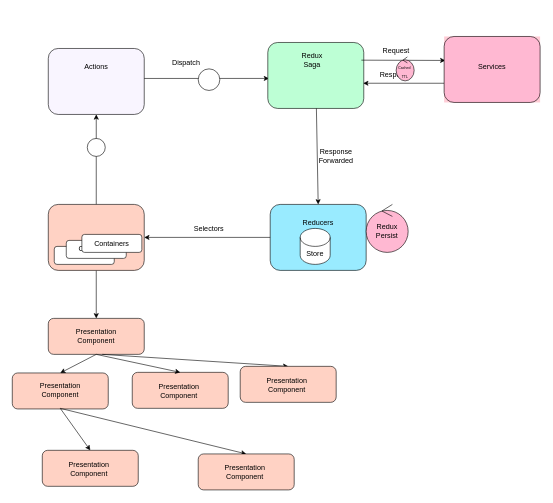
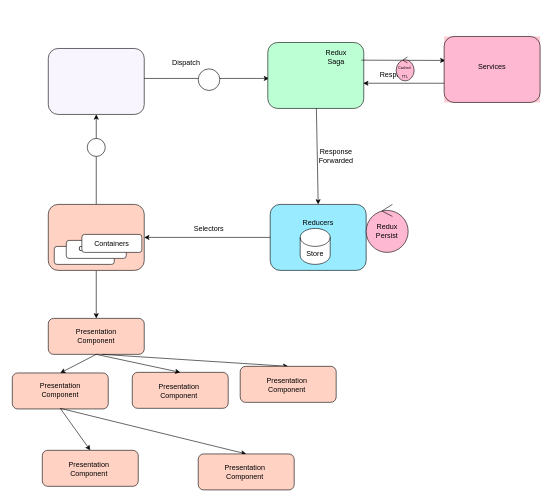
- <mxCell id="28" value="Request" style="text;html=1;strokeColor=none;fillColor=none;align=center;verticalAlign=middle;whiteSpace=wrap;rounded=0;" parent="1" vertex="1"><mxGeometry x="640" y="74" width="40" height="20" as="geometry" /></mxCell>
- <mxCell id="18" value="Redux Saga" style="text;html=1;strokeColor=none;fillColor=none;align=center;verticalAlign=middle;whiteSpace=wrap;rounded=0;" parent="16" vertex="1"><mxGeometry x="20" y="20" width="40" height="20" as="geometry" /></mxCell>
+ <mxCell id="18" value="Redux Saga" style="text;html=1;strokeColor=none;fillColor=none;align=center;verticalAlign=middle;whiteSpace=wrap;rounded=0;" parent="16" vertex="1"><mxGeometry x="60" y="15" width="40" height="20" as="geometry" /></mxCell>
- <mxCell id="15" value="Actions" style="text;html=1;strokeColor=none;fillColor=none;align=center;verticalAlign=middle;whiteSpace=wrap;rounded=0;" parent="13" vertex="1"><mxGeometry x="60" y="20" width="40" height="20" as="geometry" /></mxCell>
